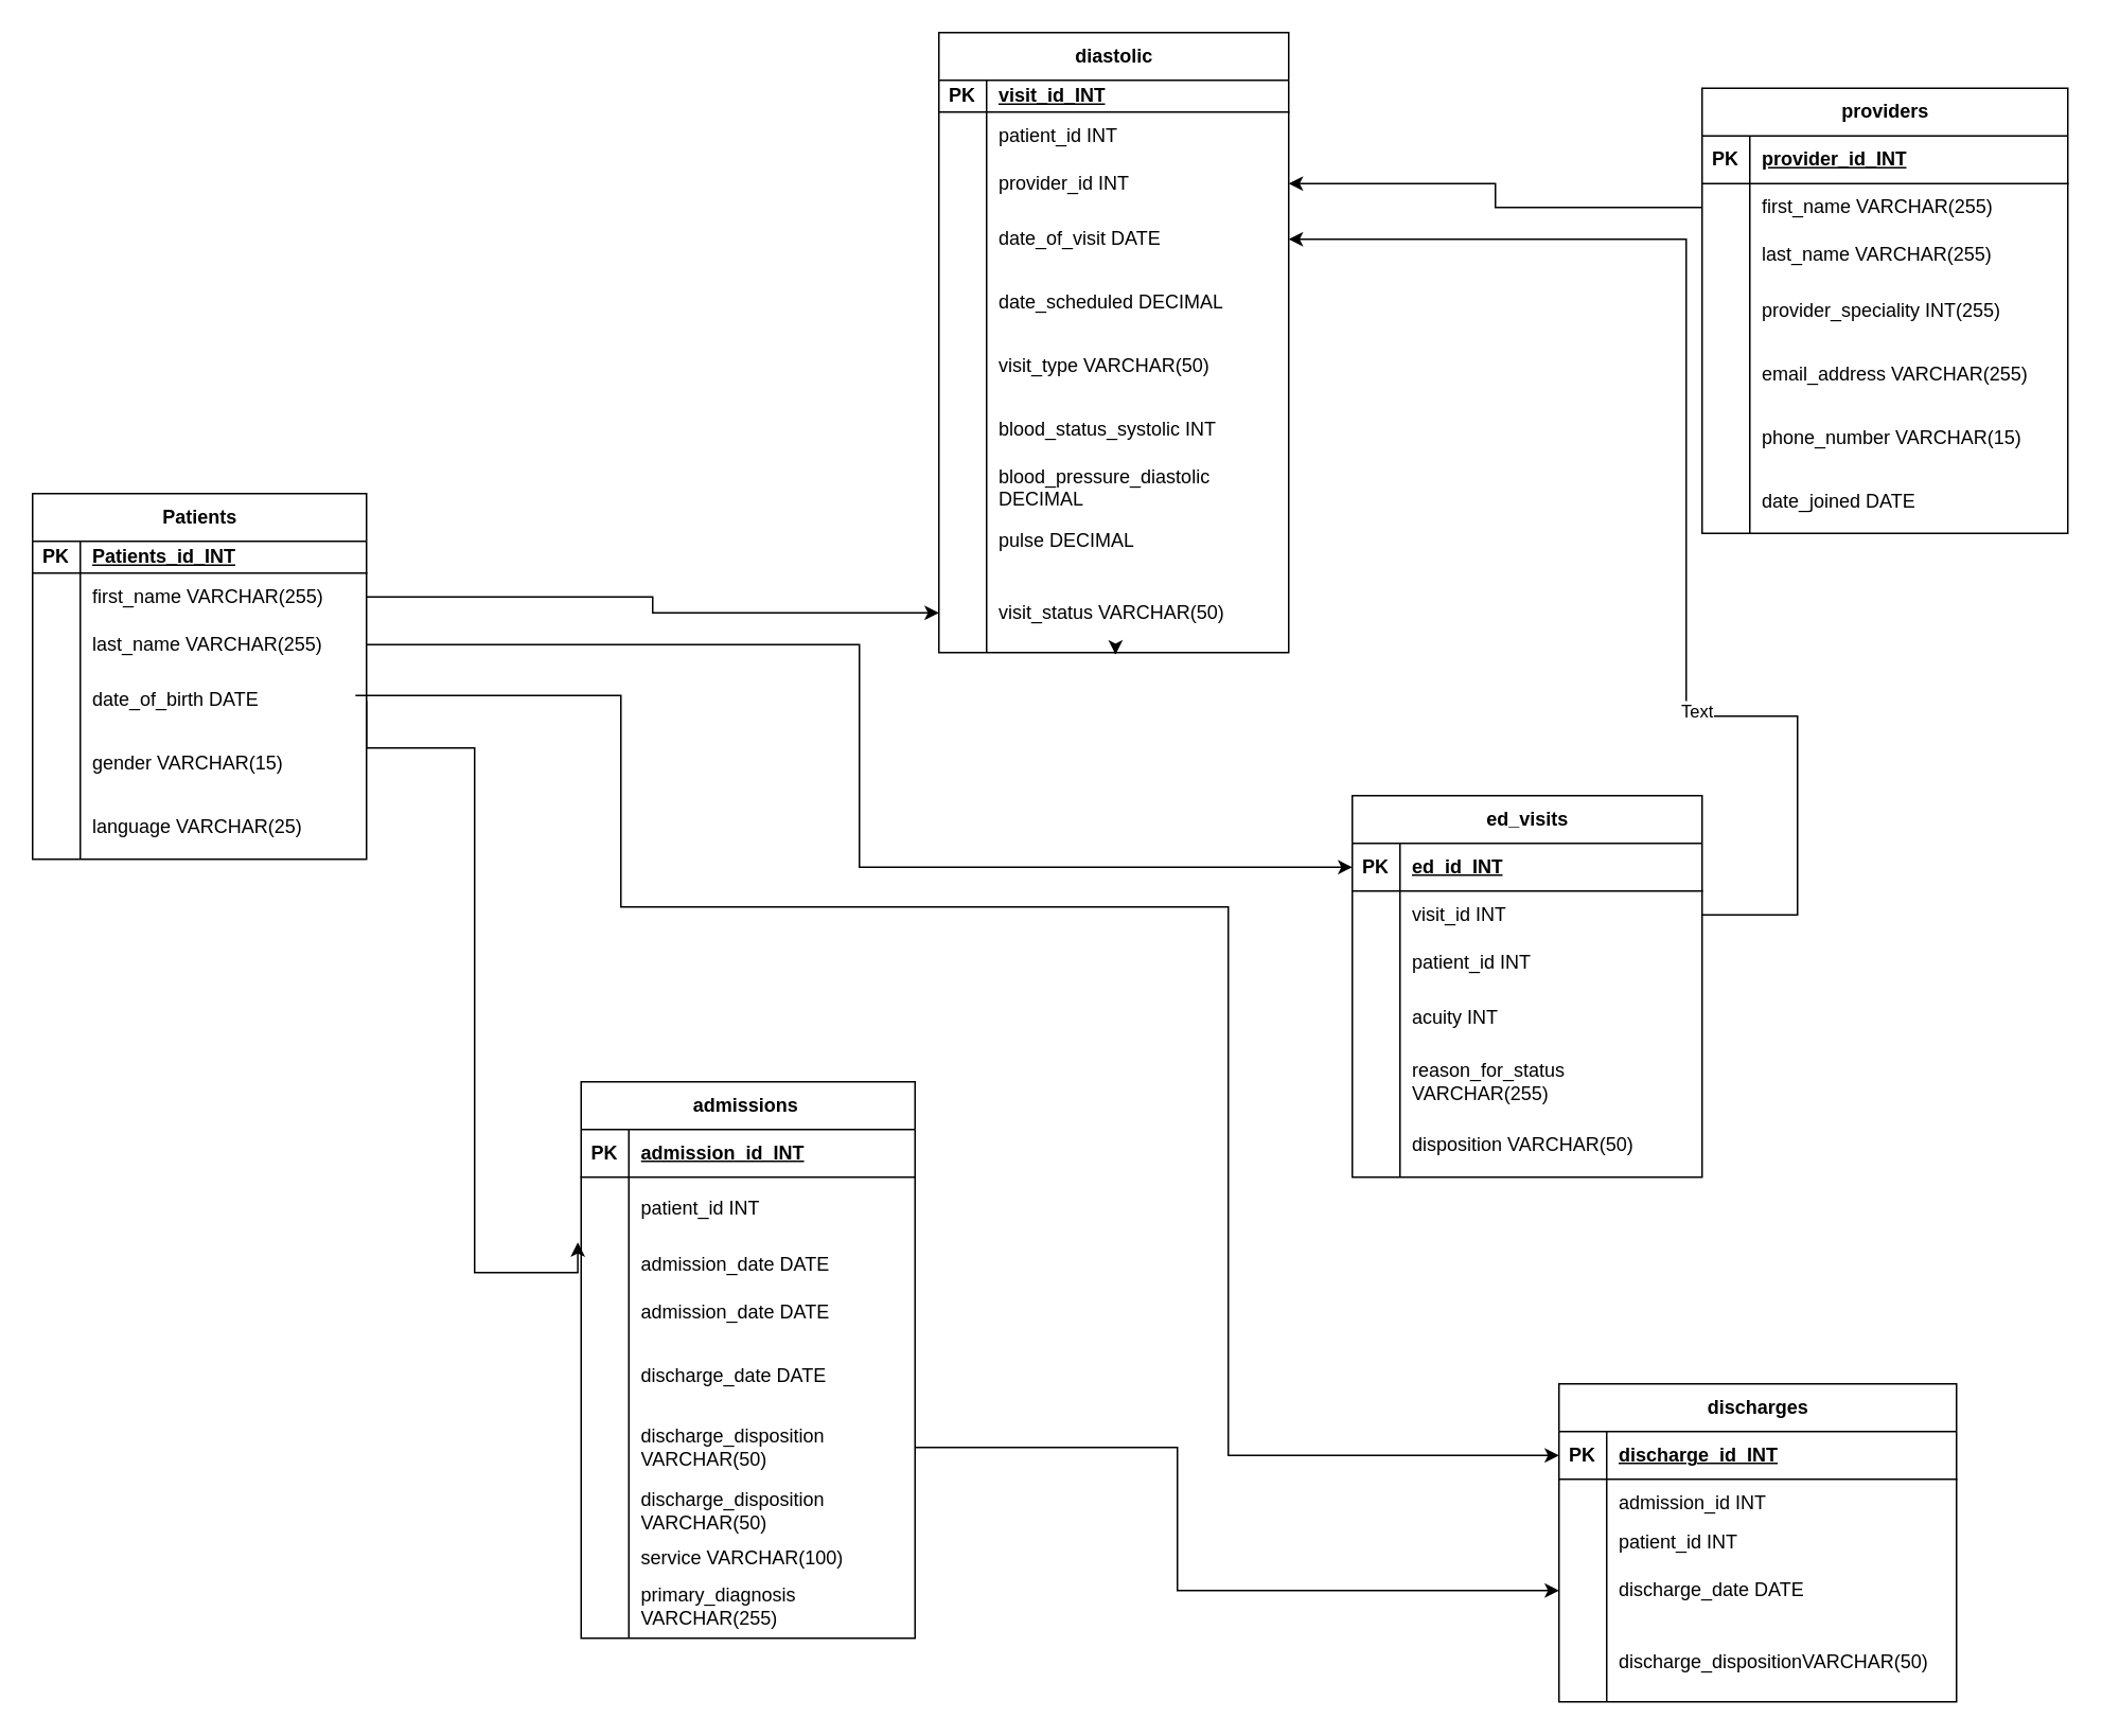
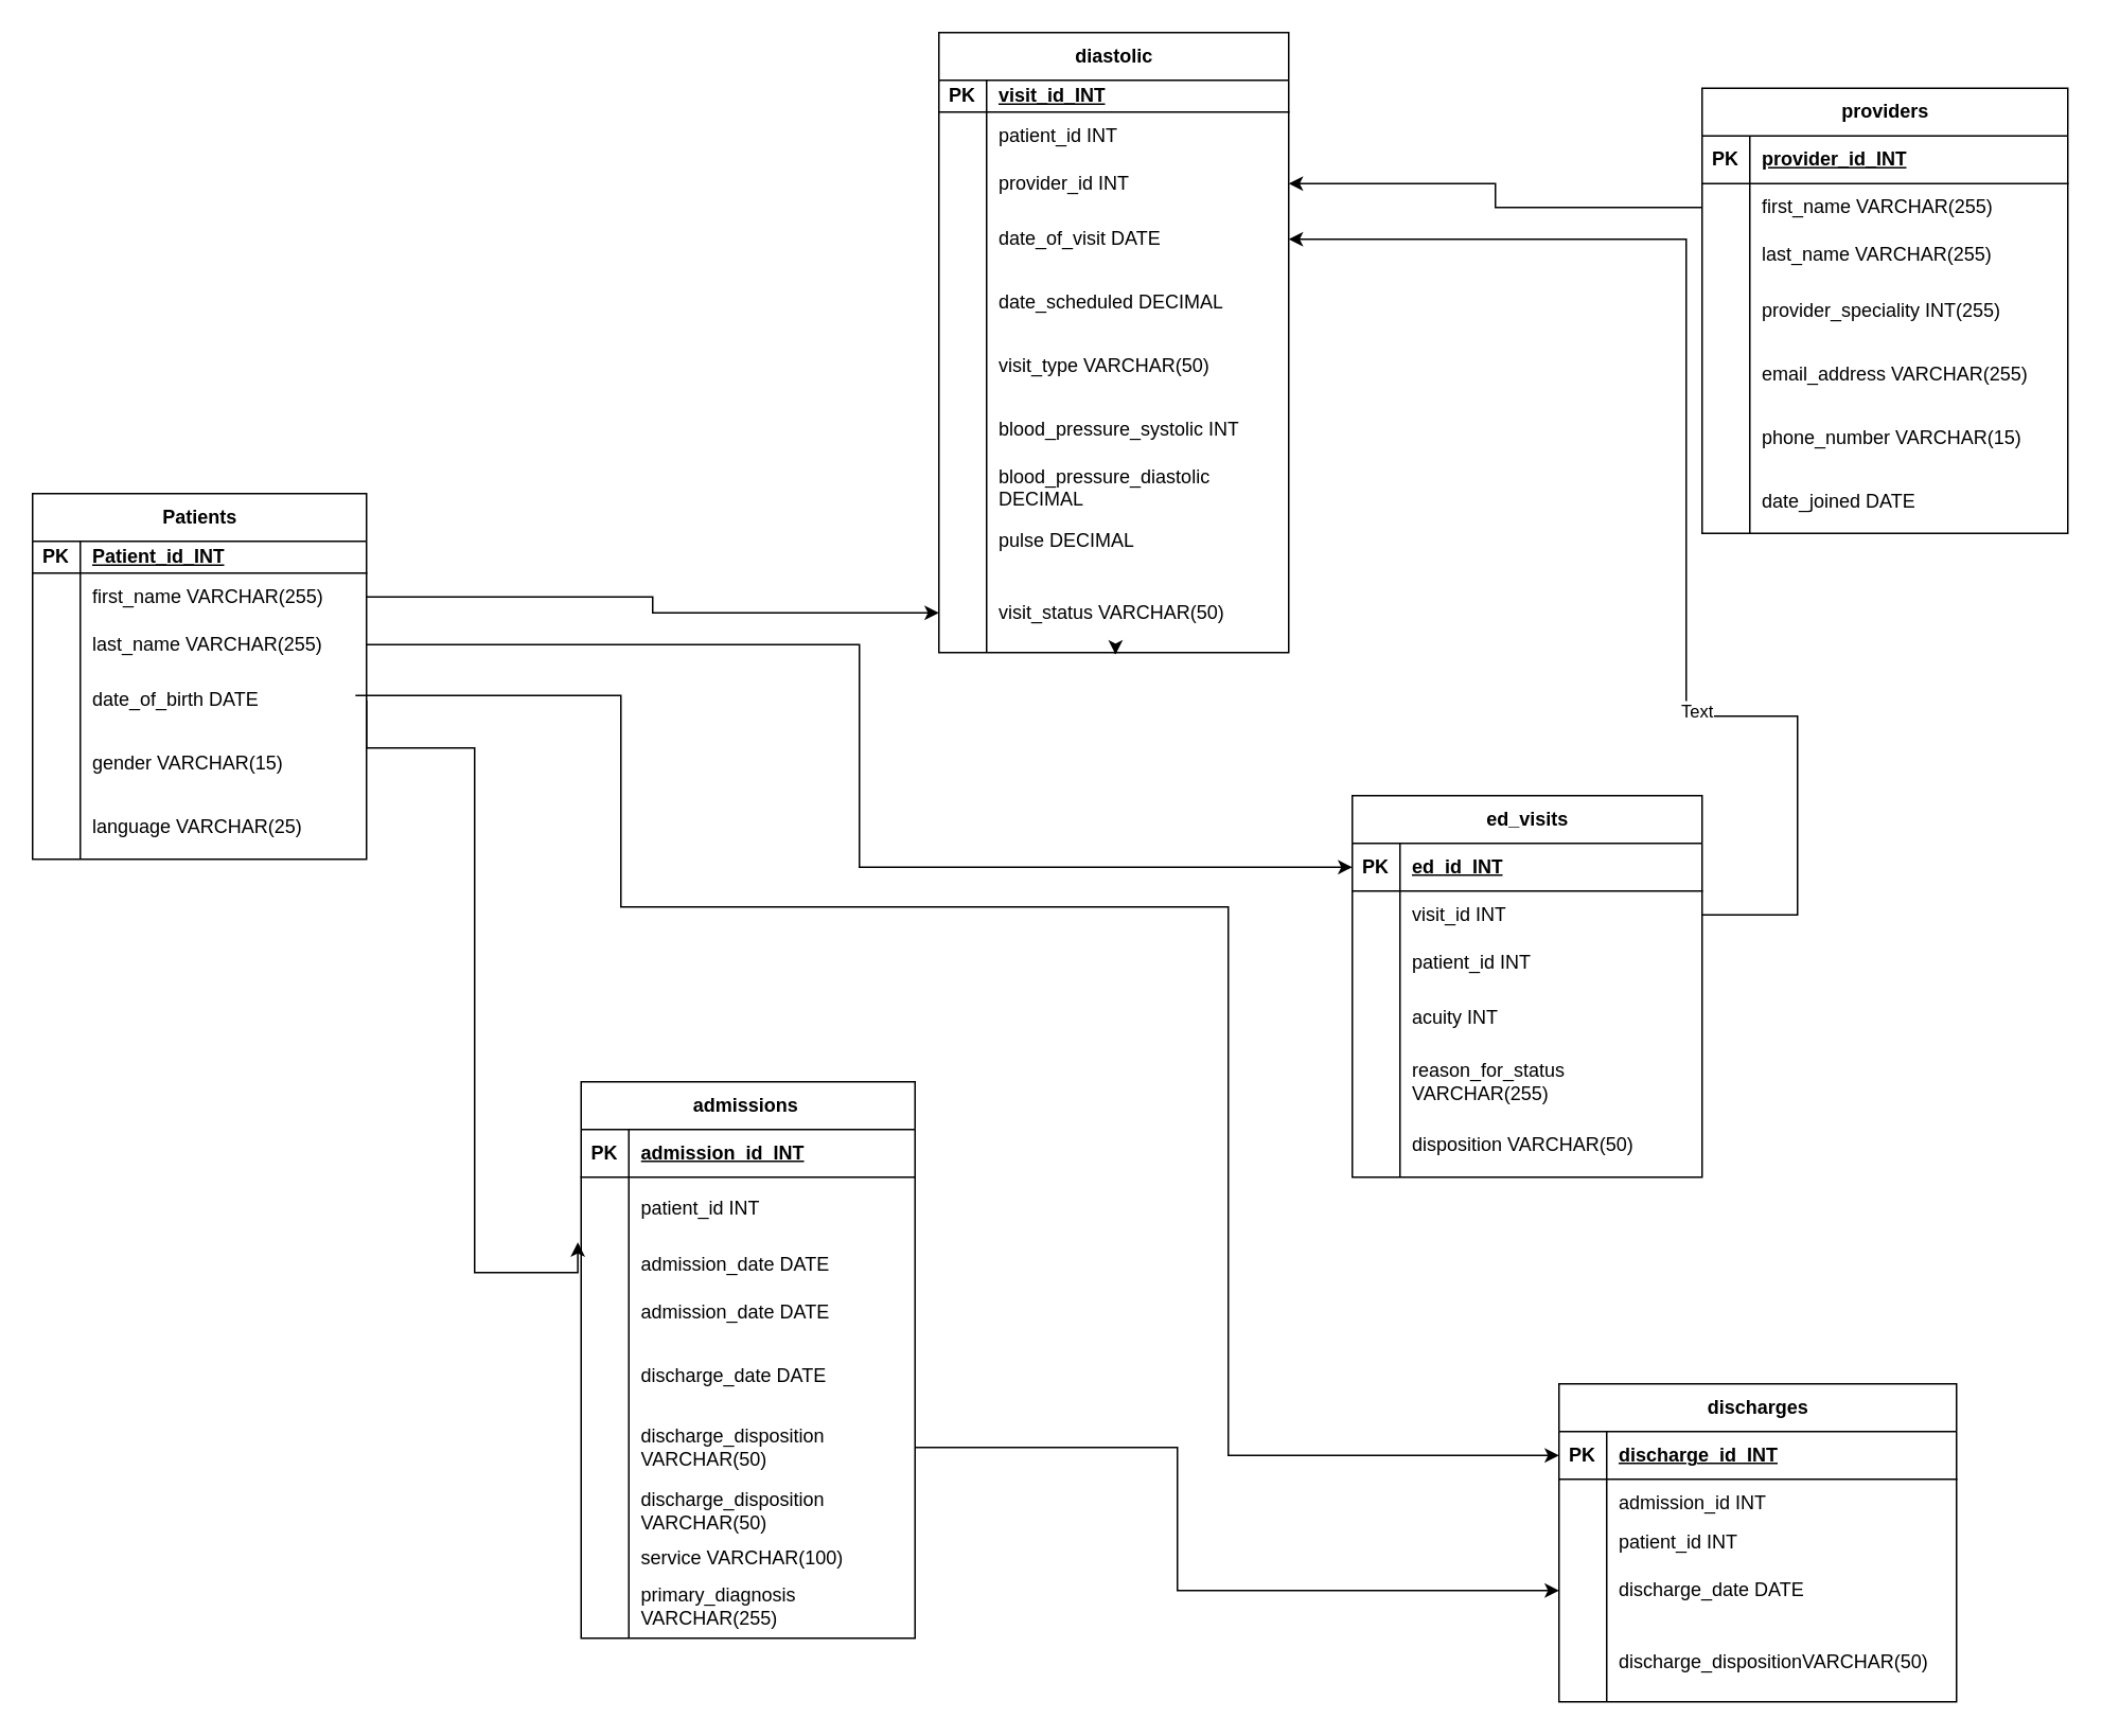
- <mxCell id="42" value="blood_status_systolic INT" style="shape=partialRectangle;connectable=0;fillColor=none;top=0;left=0;bottom=0;right=0;align=left;spacingLeft=6;overflow=hidden;whiteSpace=wrap;html=1;" vertex="1" parent="40"><mxGeometry x="30" width="190" height="40" as="geometry"><mxRectangle width="190" height="40" as="alternateBounds" /></mxGeometry></mxCell>
+ <mxCell id="42" value="blood_pressure_systolic INT" style="shape=partialRectangle;connectable=0;fillColor=none;top=0;left=0;bottom=0;right=0;align=left;spacingLeft=6;overflow=hidden;whiteSpace=wrap;html=1;" vertex="1" parent="40"><mxGeometry x="30" width="190" height="40" as="geometry"><mxRectangle width="190" height="40" as="alternateBounds" /></mxGeometry></mxCell>
- <mxCell id="5" value="Patients_id_INT" style="shape=partialRectangle;connectable=0;fillColor=none;top=0;left=0;bottom=0;right=0;align=left;spacingLeft=6;fontStyle=5;overflow=hidden;whiteSpace=wrap;html=1;" parent="3" vertex="1"><mxGeometry x="30" width="180" height="20" as="geometry"><mxRectangle width="180" height="20" as="alternateBounds" /></mxGeometry></mxCell>
+ <mxCell id="5" value="Patient_id_INT" style="shape=partialRectangle;connectable=0;fillColor=none;top=0;left=0;bottom=0;right=0;align=left;spacingLeft=6;fontStyle=5;overflow=hidden;whiteSpace=wrap;html=1;" parent="3" vertex="1"><mxGeometry x="30" width="180" height="20" as="geometry"><mxRectangle width="180" height="20" as="alternateBounds" /></mxGeometry></mxCell>
